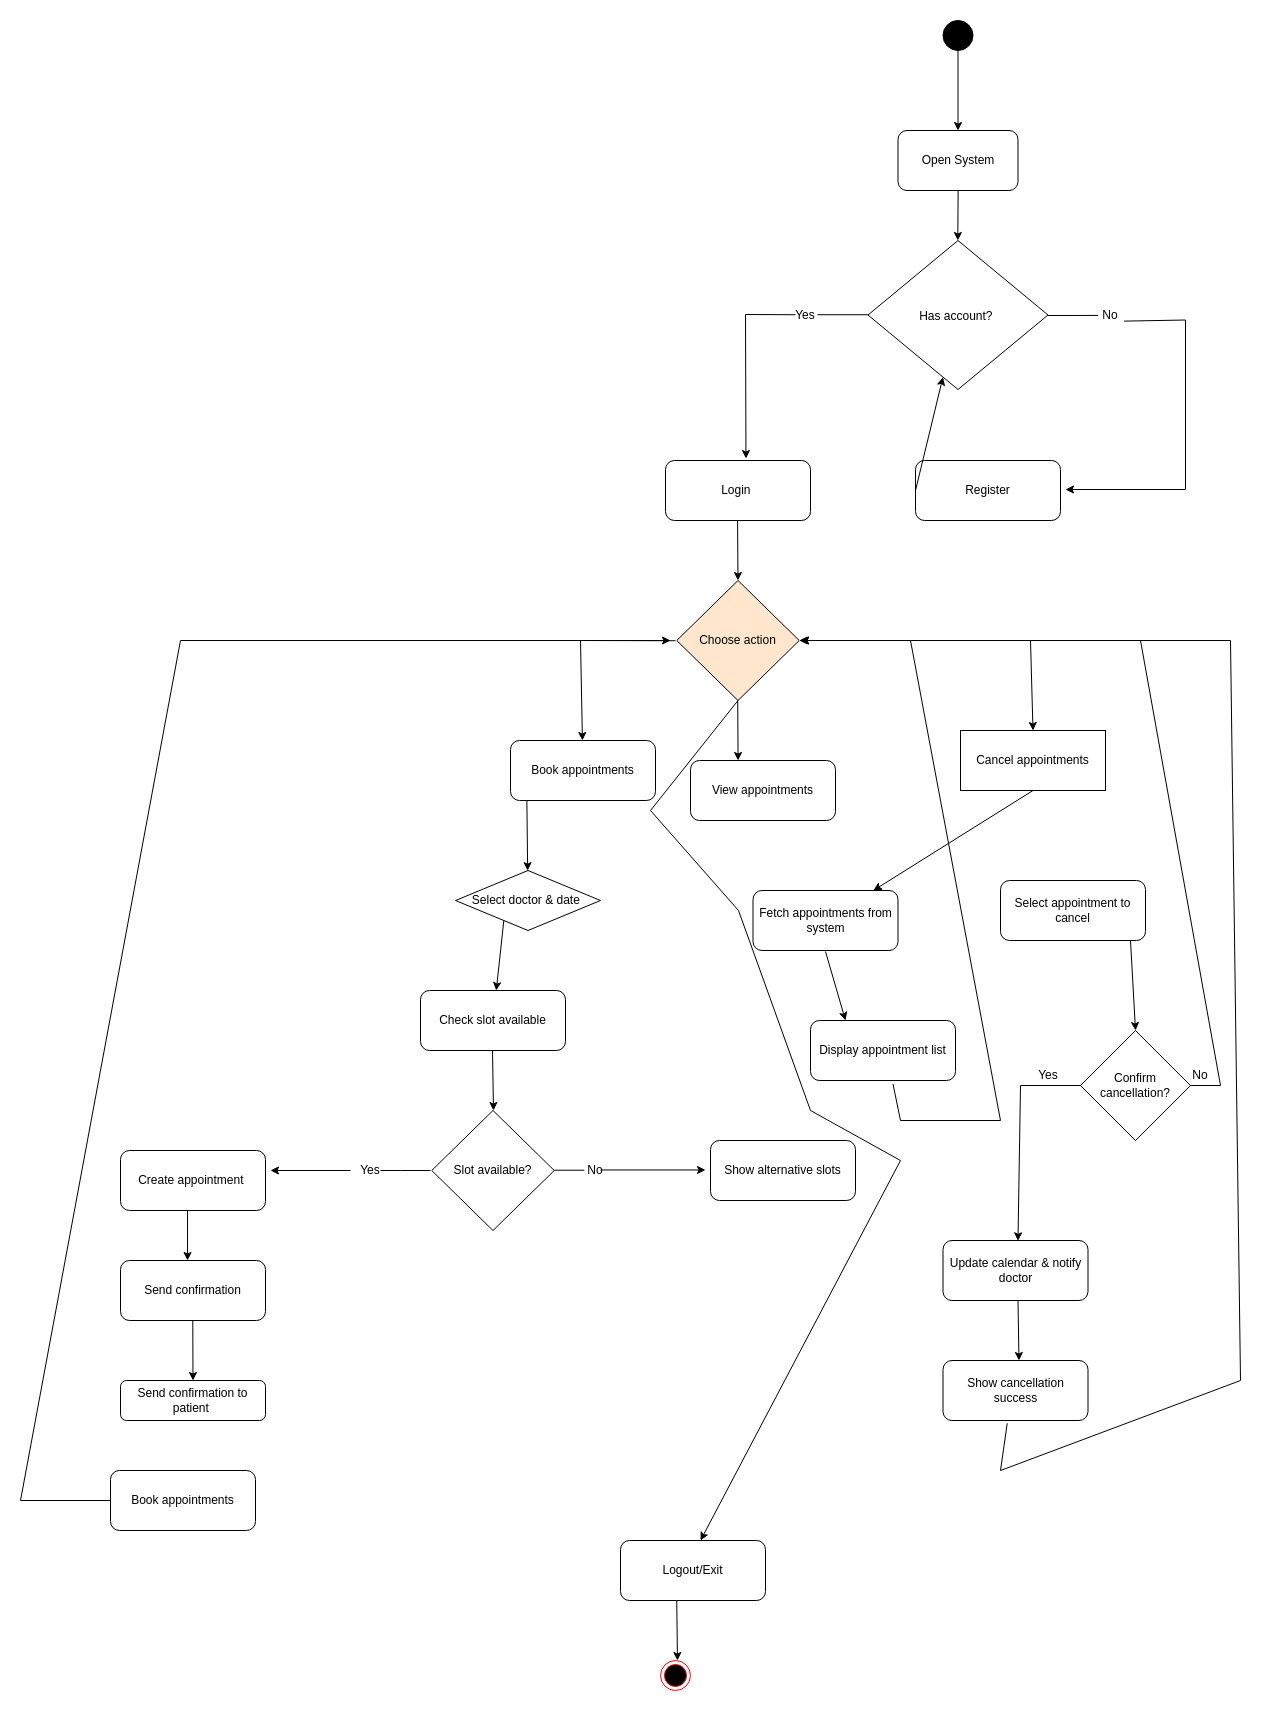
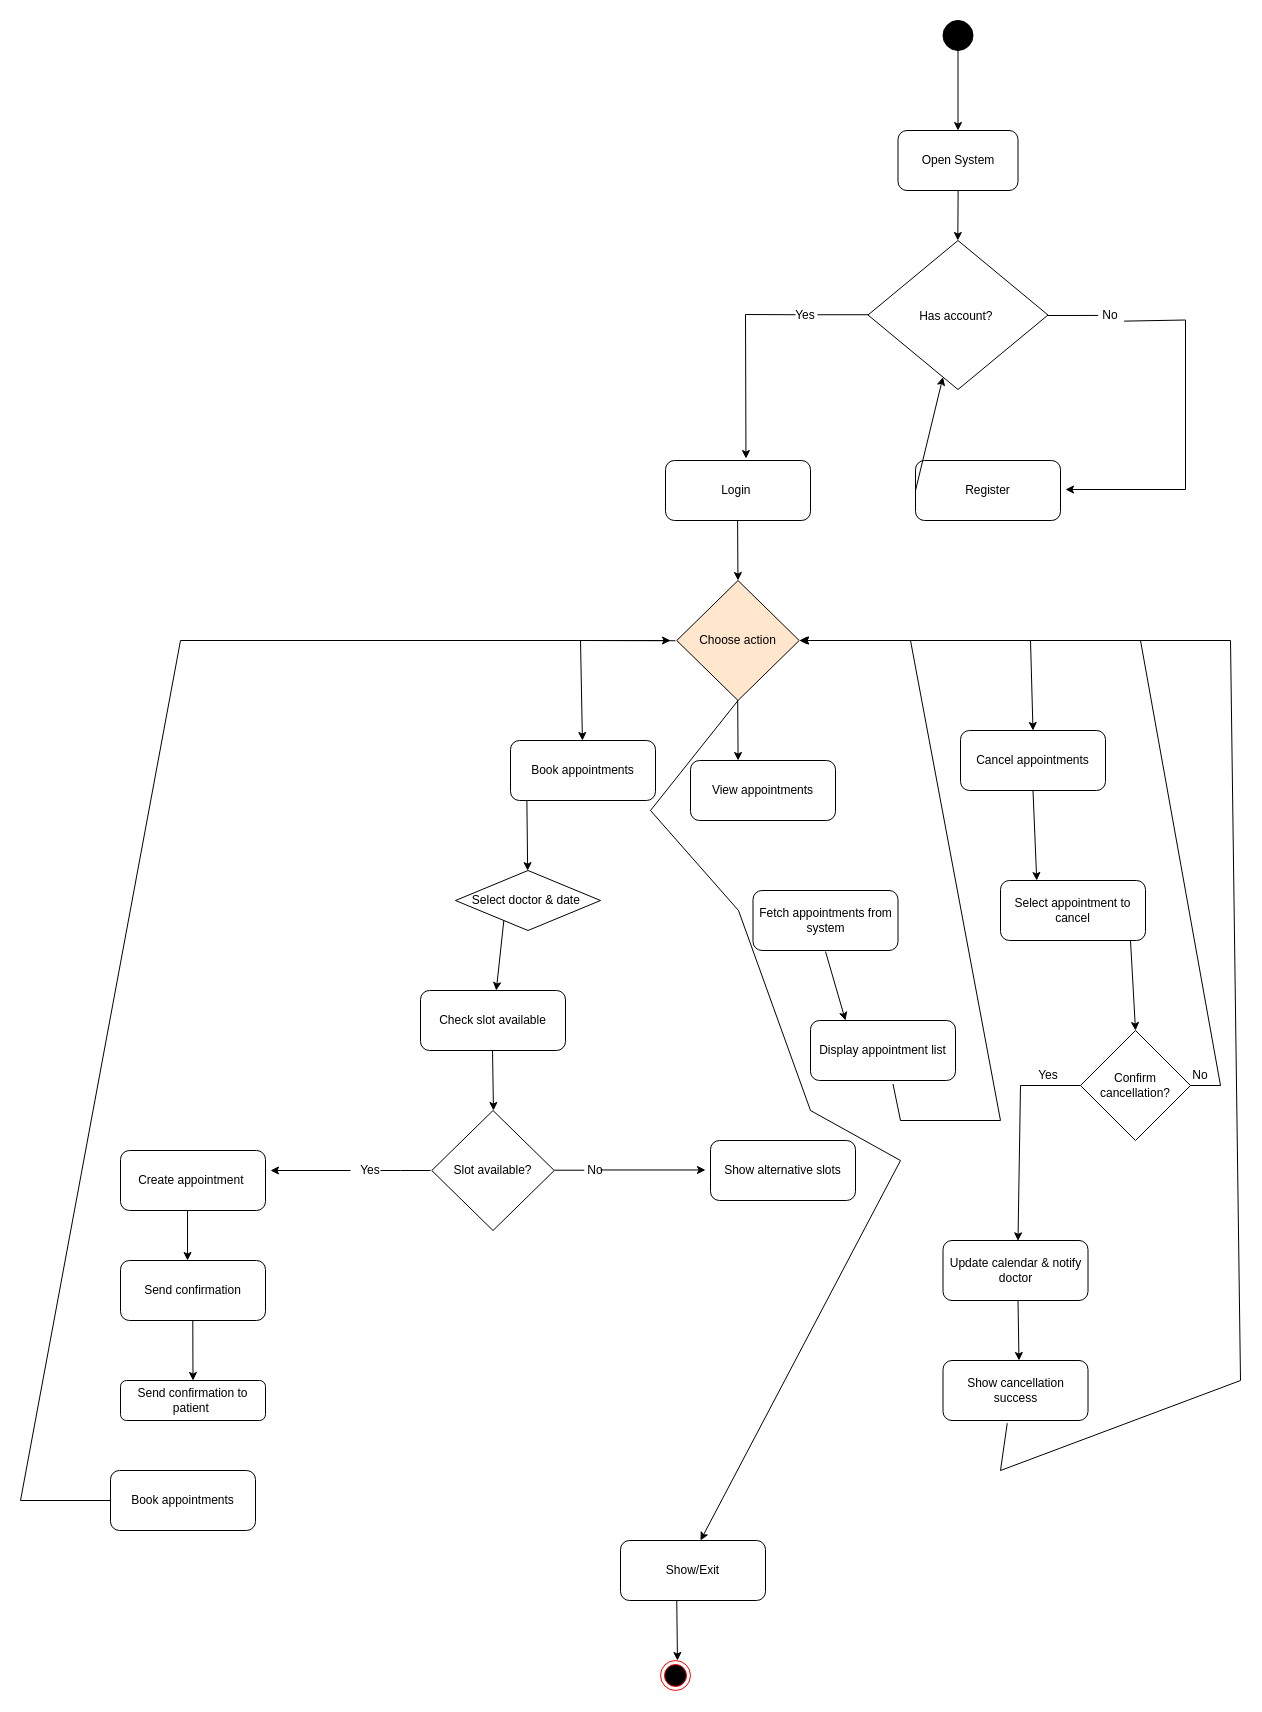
- <mxCell id="18" value="Cancel appointments" style="whiteSpace=wrap;html=1;rounded=0;" vertex="1" parent="1"><mxGeometry x="960" y="730" width="145" height="60" as="geometry" /></mxCell>
+ <mxCell id="18" value="Cancel appointments" style="rounded=1;whiteSpace=wrap;html=1;" vertex="1" parent="1"><mxGeometry x="960" y="730" width="145" height="60" as="geometry" /></mxCell>
- <mxCell id="50" value="" style="endArrow=classic;html=1;rounded=0;exitX=0.5;exitY=1;exitDx=0;exitDy=0;" edge="1" parent="1" source="18" target="45"><mxGeometry width="50" height="50" relative="1" as="geometry"><mxPoint x="1140" y="850" as="sourcePoint" /><mxPoint x="1190" y="800" as="targetPoint" /></mxGeometry></mxCell>
+ <mxCell id="50" value="" style="endArrow=classic;html=1;rounded=0;exitX=0.5;exitY=1;exitDx=0;exitDy=0;entryX=0.25;entryY=0;entryDx=0;entryDy=0;" edge="1" parent="1" source="18" target="49"><mxGeometry width="50" height="50" relative="1" as="geometry"><mxPoint x="1140" y="850" as="sourcePoint" /><mxPoint x="1190" y="800" as="targetPoint" /></mxGeometry></mxCell>
- <mxCell id="63" value="Logout/Exit" style="rounded=1;whiteSpace=wrap;html=1;" vertex="1" parent="1"><mxGeometry x="620" y="1540" width="145" height="60" as="geometry" /></mxCell>
+ <mxCell id="63" value="Show/Exit" style="rounded=1;whiteSpace=wrap;html=1;" vertex="1" parent="1"><mxGeometry x="620" y="1540" width="145" height="60" as="geometry" /></mxCell>
